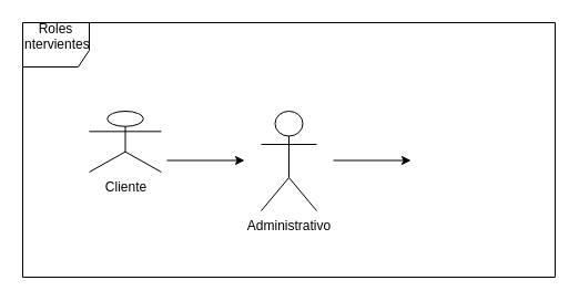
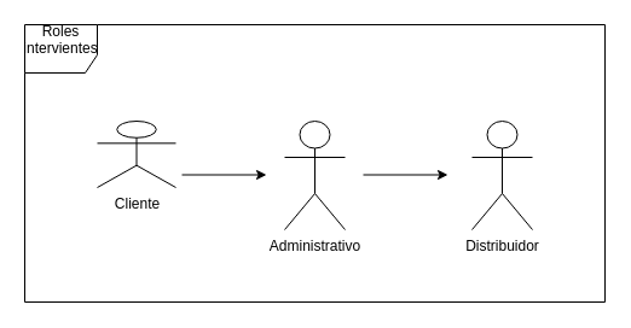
+ <mxCell id="5" value="Distribuidor&lt;div&gt;&lt;br&gt;&lt;/div&gt;" style="shape=umlActor;verticalLabelPosition=bottom;verticalAlign=top;html=1;" vertex="1" parent="1"><mxGeometry x="390" y="100" width="50" height="90" as="geometry" /></mxCell>
